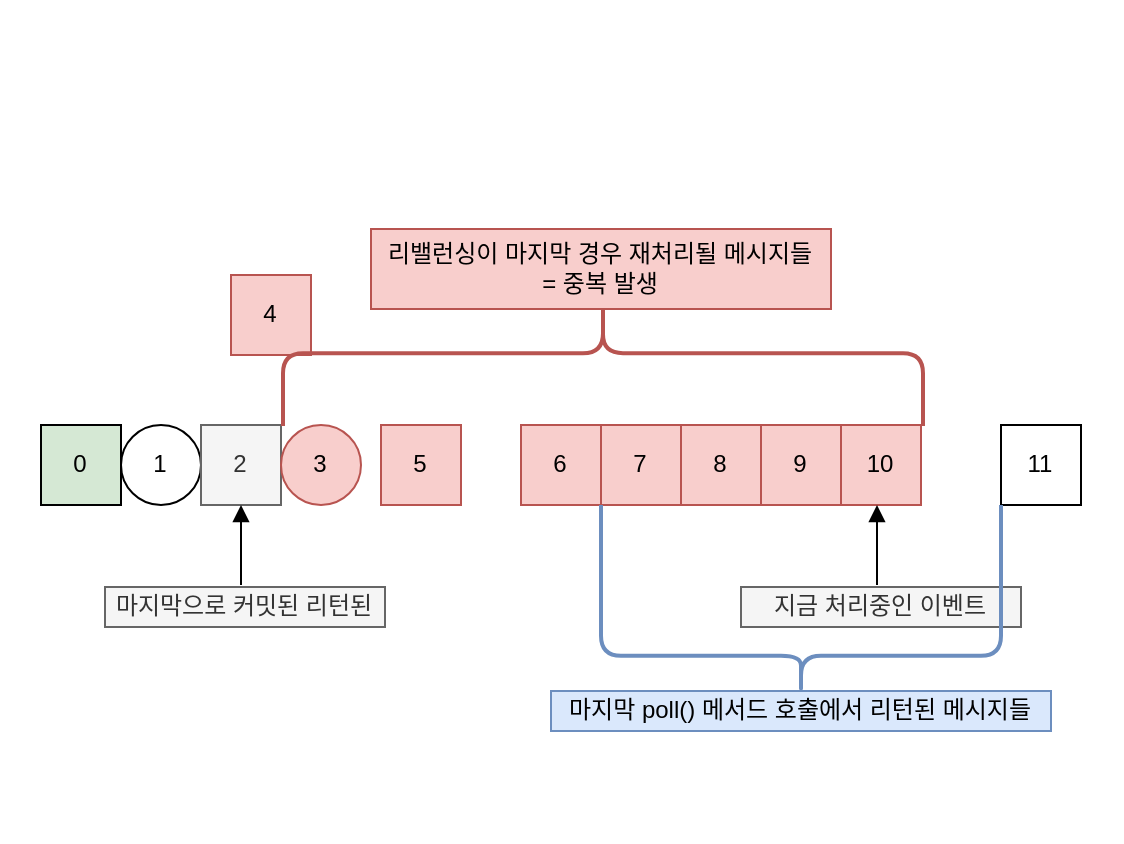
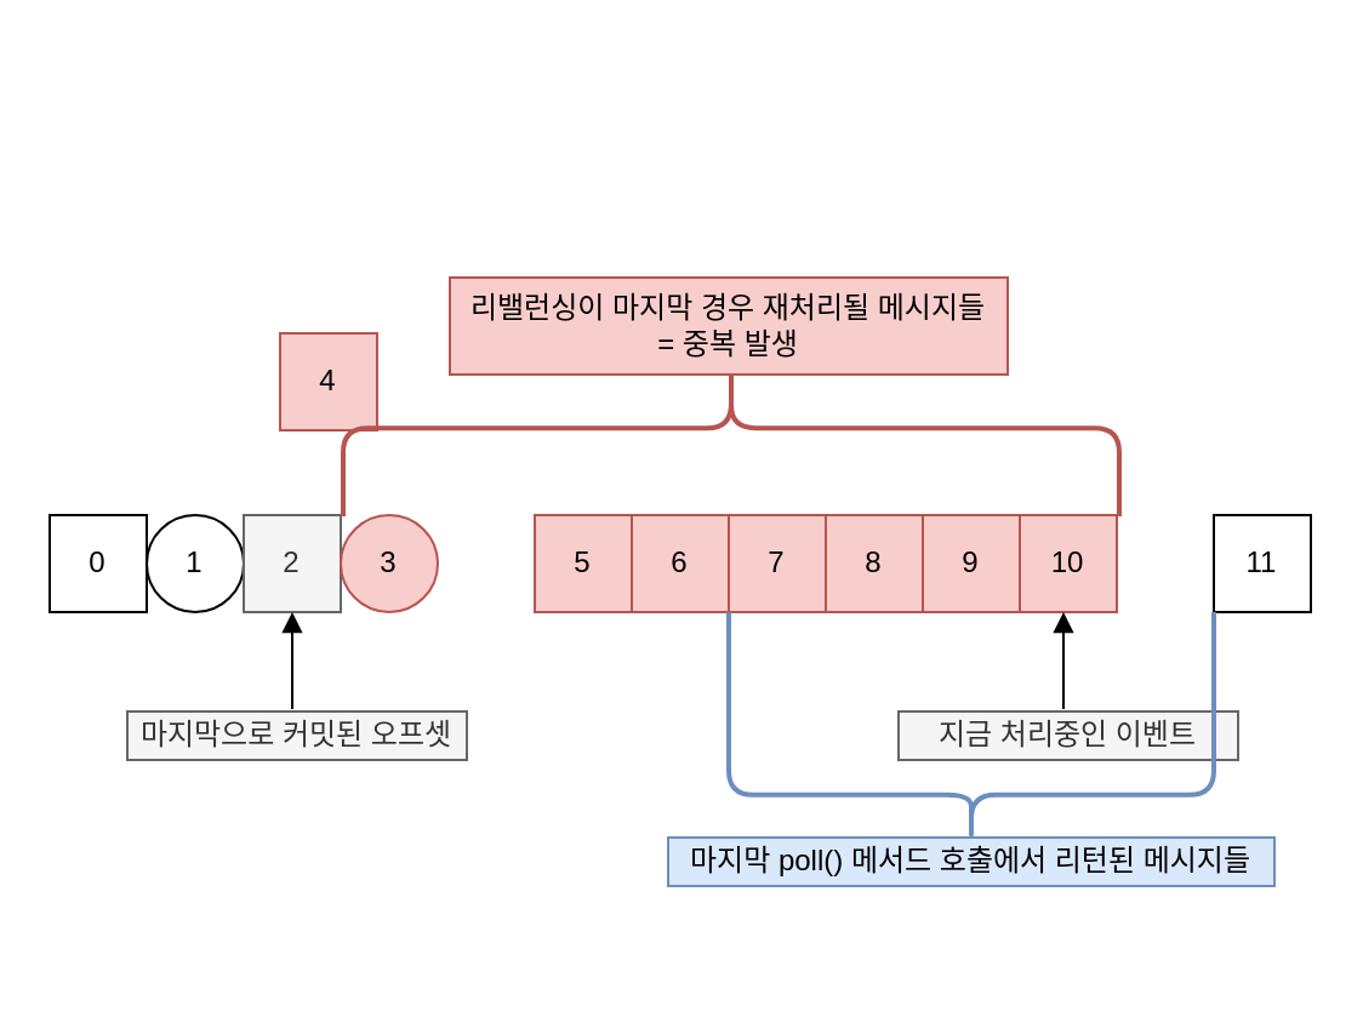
- <mxCell id="2" value="0" style="rounded=0;whiteSpace=wrap;html=1;fillColor=#d5e8d4;" vertex="1" parent="1"><mxGeometry x="20" y="212" width="40" height="40" as="geometry" /></mxCell>
+ <mxCell id="2" value="0" style="rounded=0;whiteSpace=wrap;html=1;" vertex="1" parent="1"><mxGeometry x="20" y="212" width="40" height="40" as="geometry" /></mxCell>
- <mxCell id="7" value="5" style="rounded=0;whiteSpace=wrap;html=1;fillColor=#f8cecc;strokeColor=#b85450;" vertex="1" parent="1"><mxGeometry x="190" y="212" width="40" height="40" as="geometry" /></mxCell>
+ <mxCell id="7" value="5" style="rounded=0;whiteSpace=wrap;html=1;fillColor=#f8cecc;strokeColor=#b85450;" vertex="1" parent="1"><mxGeometry x="220" y="212" width="40" height="40" as="geometry" /></mxCell>
- <mxCell id="13" value="마지막으로 커밋된 리턴된" style="text;html=1;align=center;verticalAlign=middle;whiteSpace=wrap;rounded=0;fillColor=#f5f5f5;fontColor=#333333;strokeColor=#666666;" vertex="1" parent="1"><mxGeometry x="52" y="293" width="140" height="20" as="geometry" /></mxCell>
+ <mxCell id="13" value="마지막으로 커밋된 오프셋" style="text;html=1;align=center;verticalAlign=middle;whiteSpace=wrap;rounded=0;fillColor=#f5f5f5;fontColor=#333333;strokeColor=#666666;" vertex="1" parent="1"><mxGeometry x="52" y="293" width="140" height="20" as="geometry" /></mxCell>
